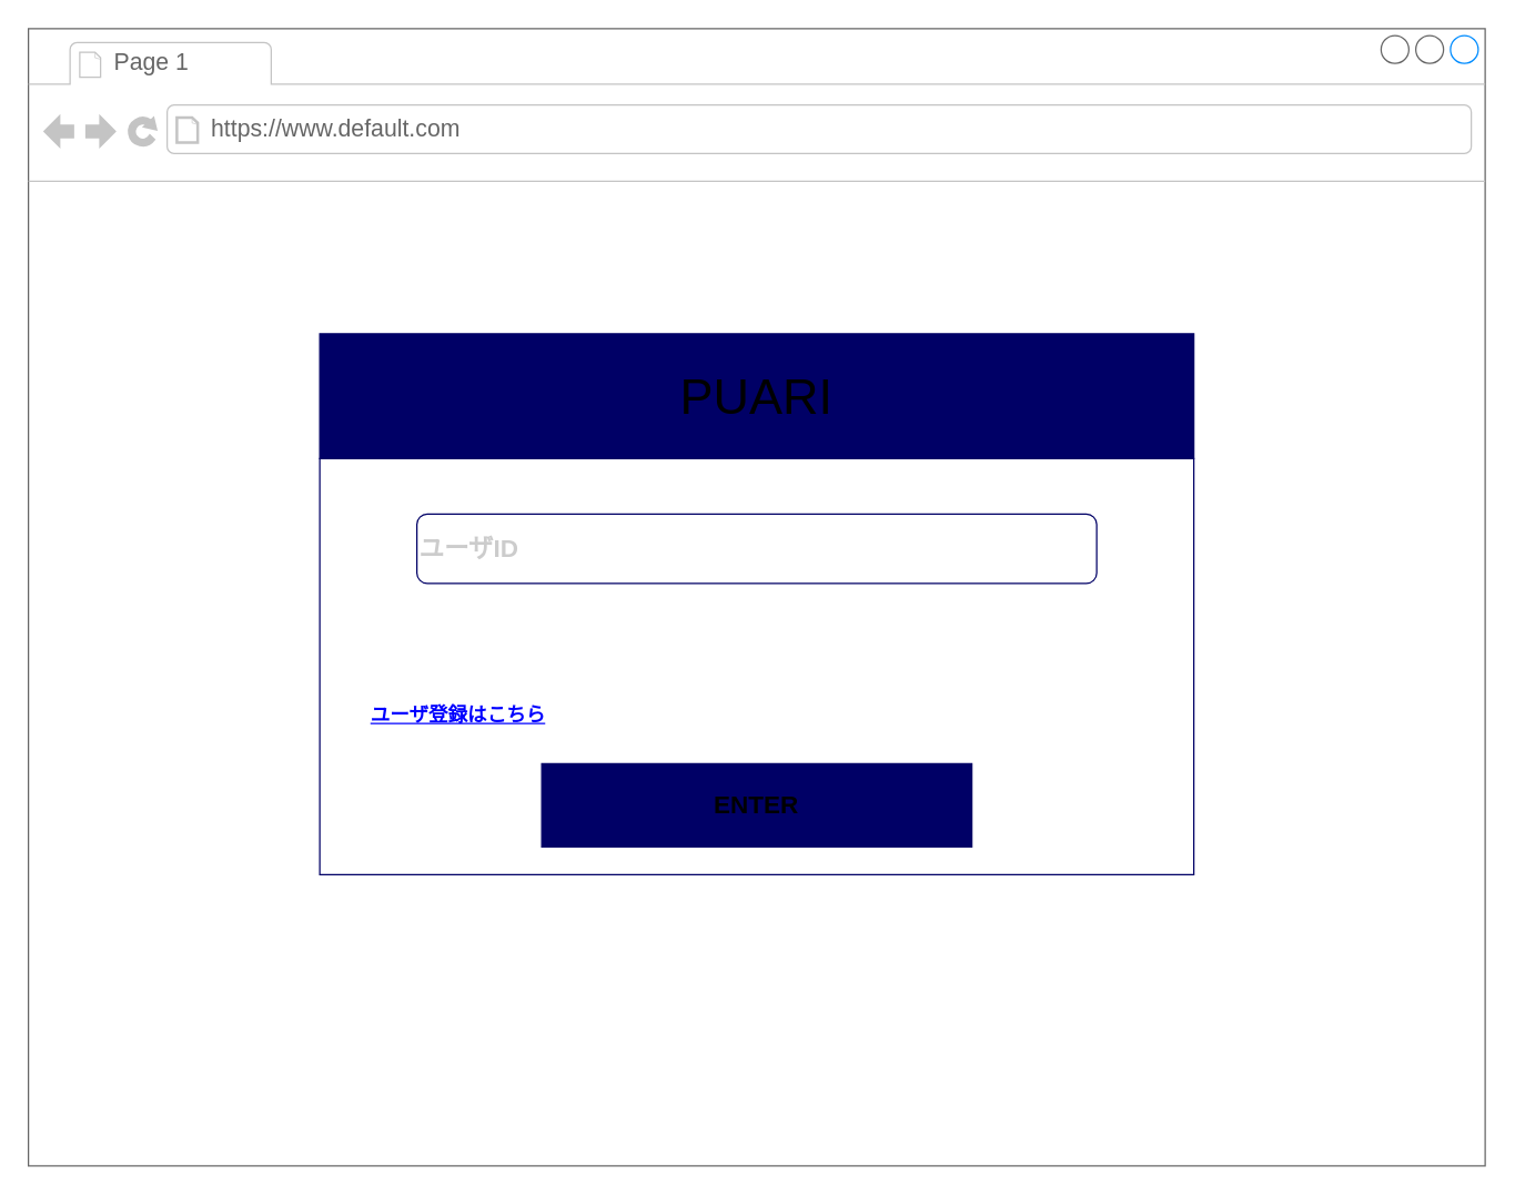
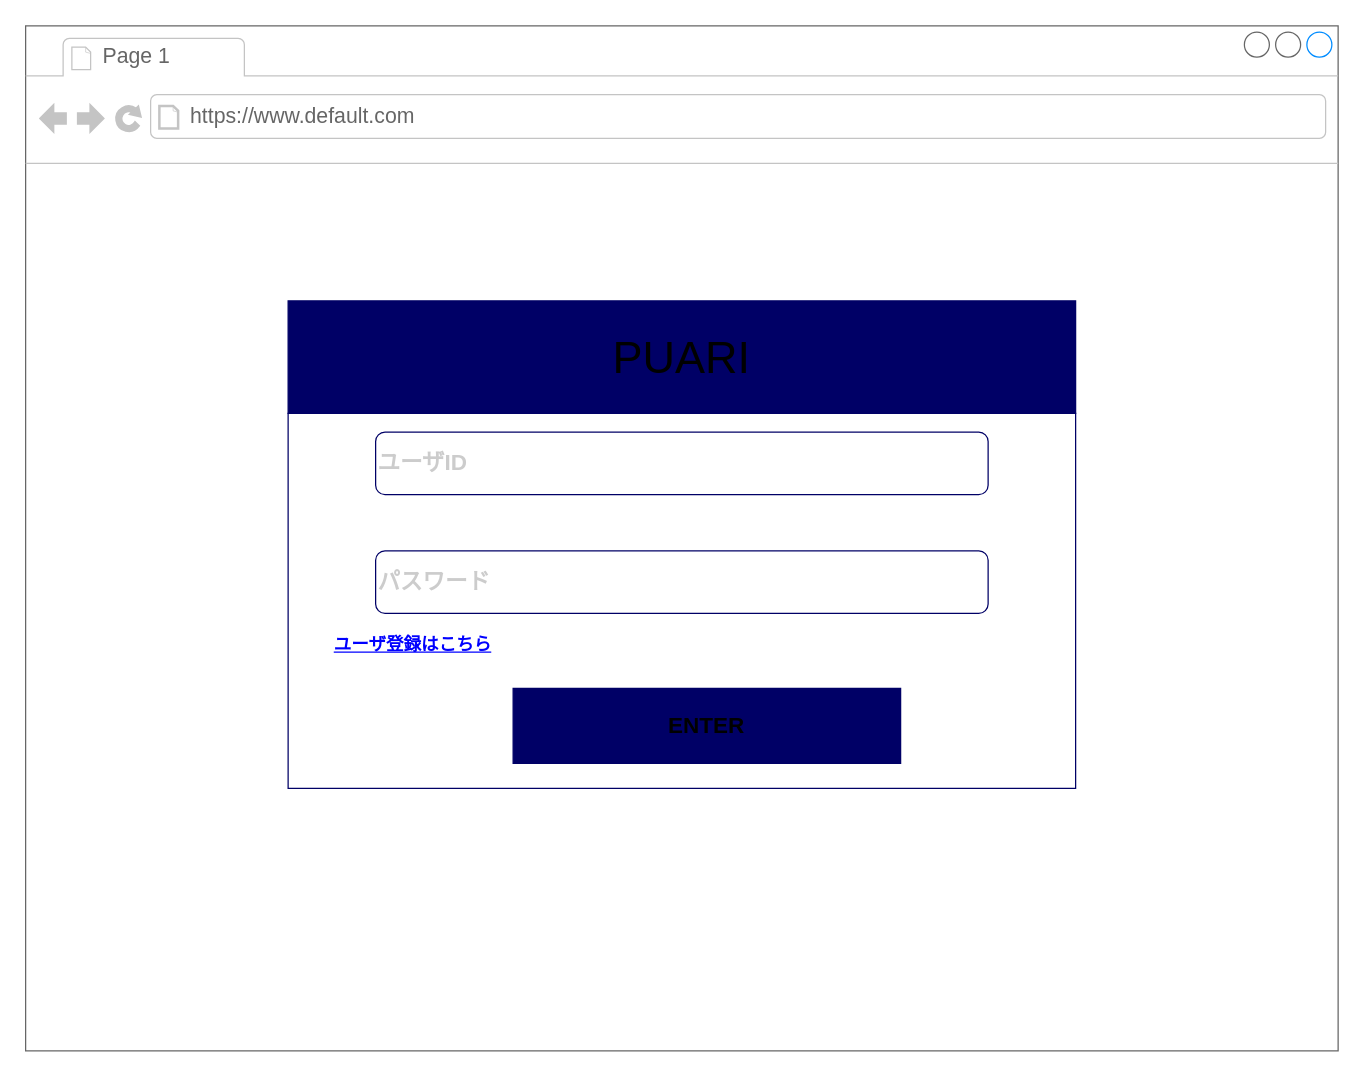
- <mxCell id="6" value="&lt;h2&gt;&lt;font color=&quot;#cccccc&quot;&gt;ユーザID&lt;/font&gt;&lt;/h2&gt;" style="rounded=1;whiteSpace=wrap;html=1;strokeColor=#000066;fillColor=#FFFFFF;align=left;" parent="2" vertex="1"><mxGeometry x="280" y="350" width="490" height="50" as="geometry" /></mxCell>
+ <mxCell id="6" value="&lt;h2&gt;&lt;font color=&quot;#cccccc&quot;&gt;ユーザID&lt;/font&gt;&lt;/h2&gt;" style="rounded=1;whiteSpace=wrap;html=1;strokeColor=#000066;fillColor=#FFFFFF;align=left;" parent="2" vertex="1"><mxGeometry x="280" y="325" width="490" height="50" as="geometry" /></mxCell>
+ <mxCell id="7" value="&lt;h2&gt;&lt;font color=&quot;#cccccc&quot;&gt;パスワード&lt;/font&gt;&lt;/h2&gt;" style="rounded=1;whiteSpace=wrap;html=1;strokeColor=#000066;fillColor=#FFFFFF;align=left;" parent="2" vertex="1"><mxGeometry x="280" y="420" width="490" height="50" as="geometry" /></mxCell>
- <mxCell id="8" value="&lt;h2&gt;&lt;font style=&quot;font-size: 18px&quot;&gt;ENTER&lt;/font&gt;&lt;/h2&gt;" style="rounded=0;whiteSpace=wrap;html=1;fillColor=#000066;strokeColor=#000066;" parent="2" vertex="1"><mxGeometry x="370" y="530" width="310" height="60" as="geometry" /></mxCell>
+ <mxCell id="8" value="&lt;h2&gt;&lt;font style=&quot;font-size: 18px&quot;&gt;ENTER&lt;/font&gt;&lt;/h2&gt;" style="rounded=0;whiteSpace=wrap;html=1;fillColor=#000066;strokeColor=#000066;" parent="2" vertex="1"><mxGeometry x="390" y="530" width="310" height="60" as="geometry" /></mxCell>
